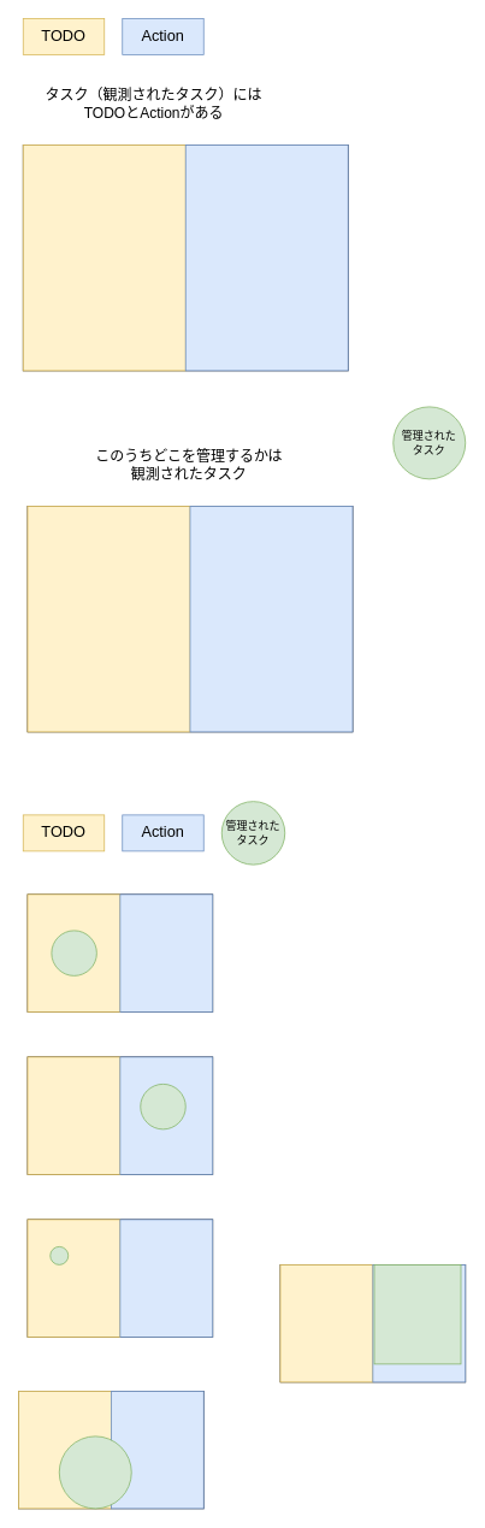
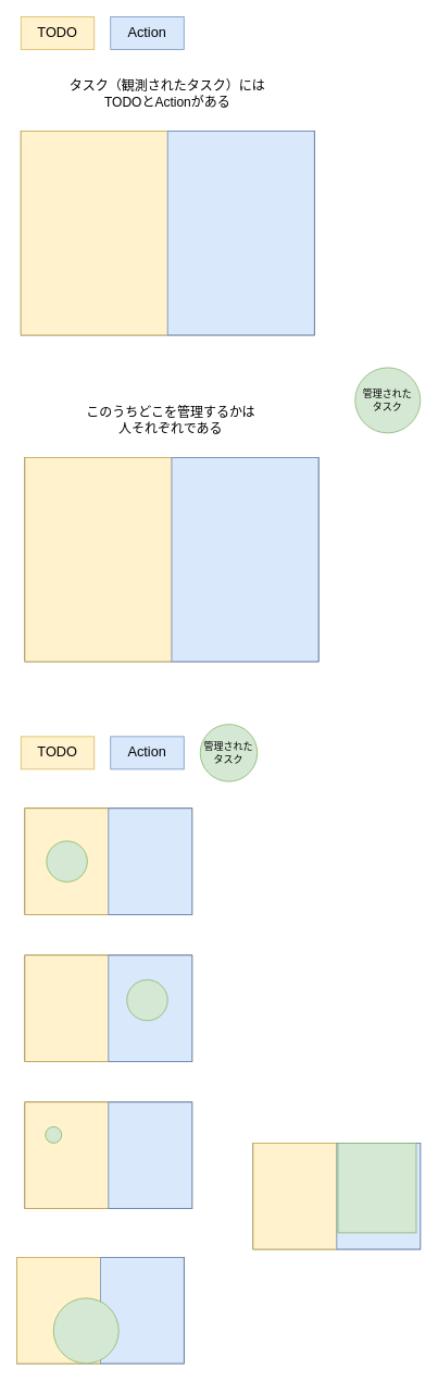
- <mxCell id="9" value="&lt;font style=&quot;font-size: 16px&quot;&gt;タスク（観測されたタスク）には&lt;br&gt;TODOとActionがある&lt;/font&gt;" style="text;html=1;strokeColor=none;fillColor=none;align=center;verticalAlign=middle;whiteSpace=wrap;rounded=0;" vertex="1" parent="1"><mxGeometry x="20" y="90" width="300" height="50" as="geometry" /></mxCell>
+ <mxCell id="9" value="&lt;font style=&quot;font-size: 16px&quot;&gt;タスク（観測されたタスク）には&lt;br&gt;TODOとActionがある&lt;/font&gt;" style="text;html=1;strokeColor=none;fillColor=none;align=center;verticalAlign=middle;whiteSpace=wrap;rounded=0;" vertex="1" parent="1"><mxGeometry x="55" y="90" width="300" height="50" as="geometry" /></mxCell>
- <mxCell id="14" value="&lt;span style=&quot;font-size: 16px&quot;&gt;このうちどこを管理するかは&lt;br&gt;観測されたタスク&lt;/span&gt;" style="text;html=1;strokeColor=none;fillColor=none;align=center;verticalAlign=middle;whiteSpace=wrap;rounded=0;" vertex="1" parent="1"><mxGeometry x="59" y="490" width="300" height="50" as="geometry" /></mxCell>
+ <mxCell id="14" value="&lt;span style=&quot;font-size: 16px&quot;&gt;このうちどこを管理するかは&lt;br&gt;人それぞれである&lt;/span&gt;" style="text;html=1;strokeColor=none;fillColor=none;align=center;verticalAlign=middle;whiteSpace=wrap;rounded=0;" vertex="1" parent="1"><mxGeometry x="59" y="490" width="300" height="50" as="geometry" /></mxCell>
